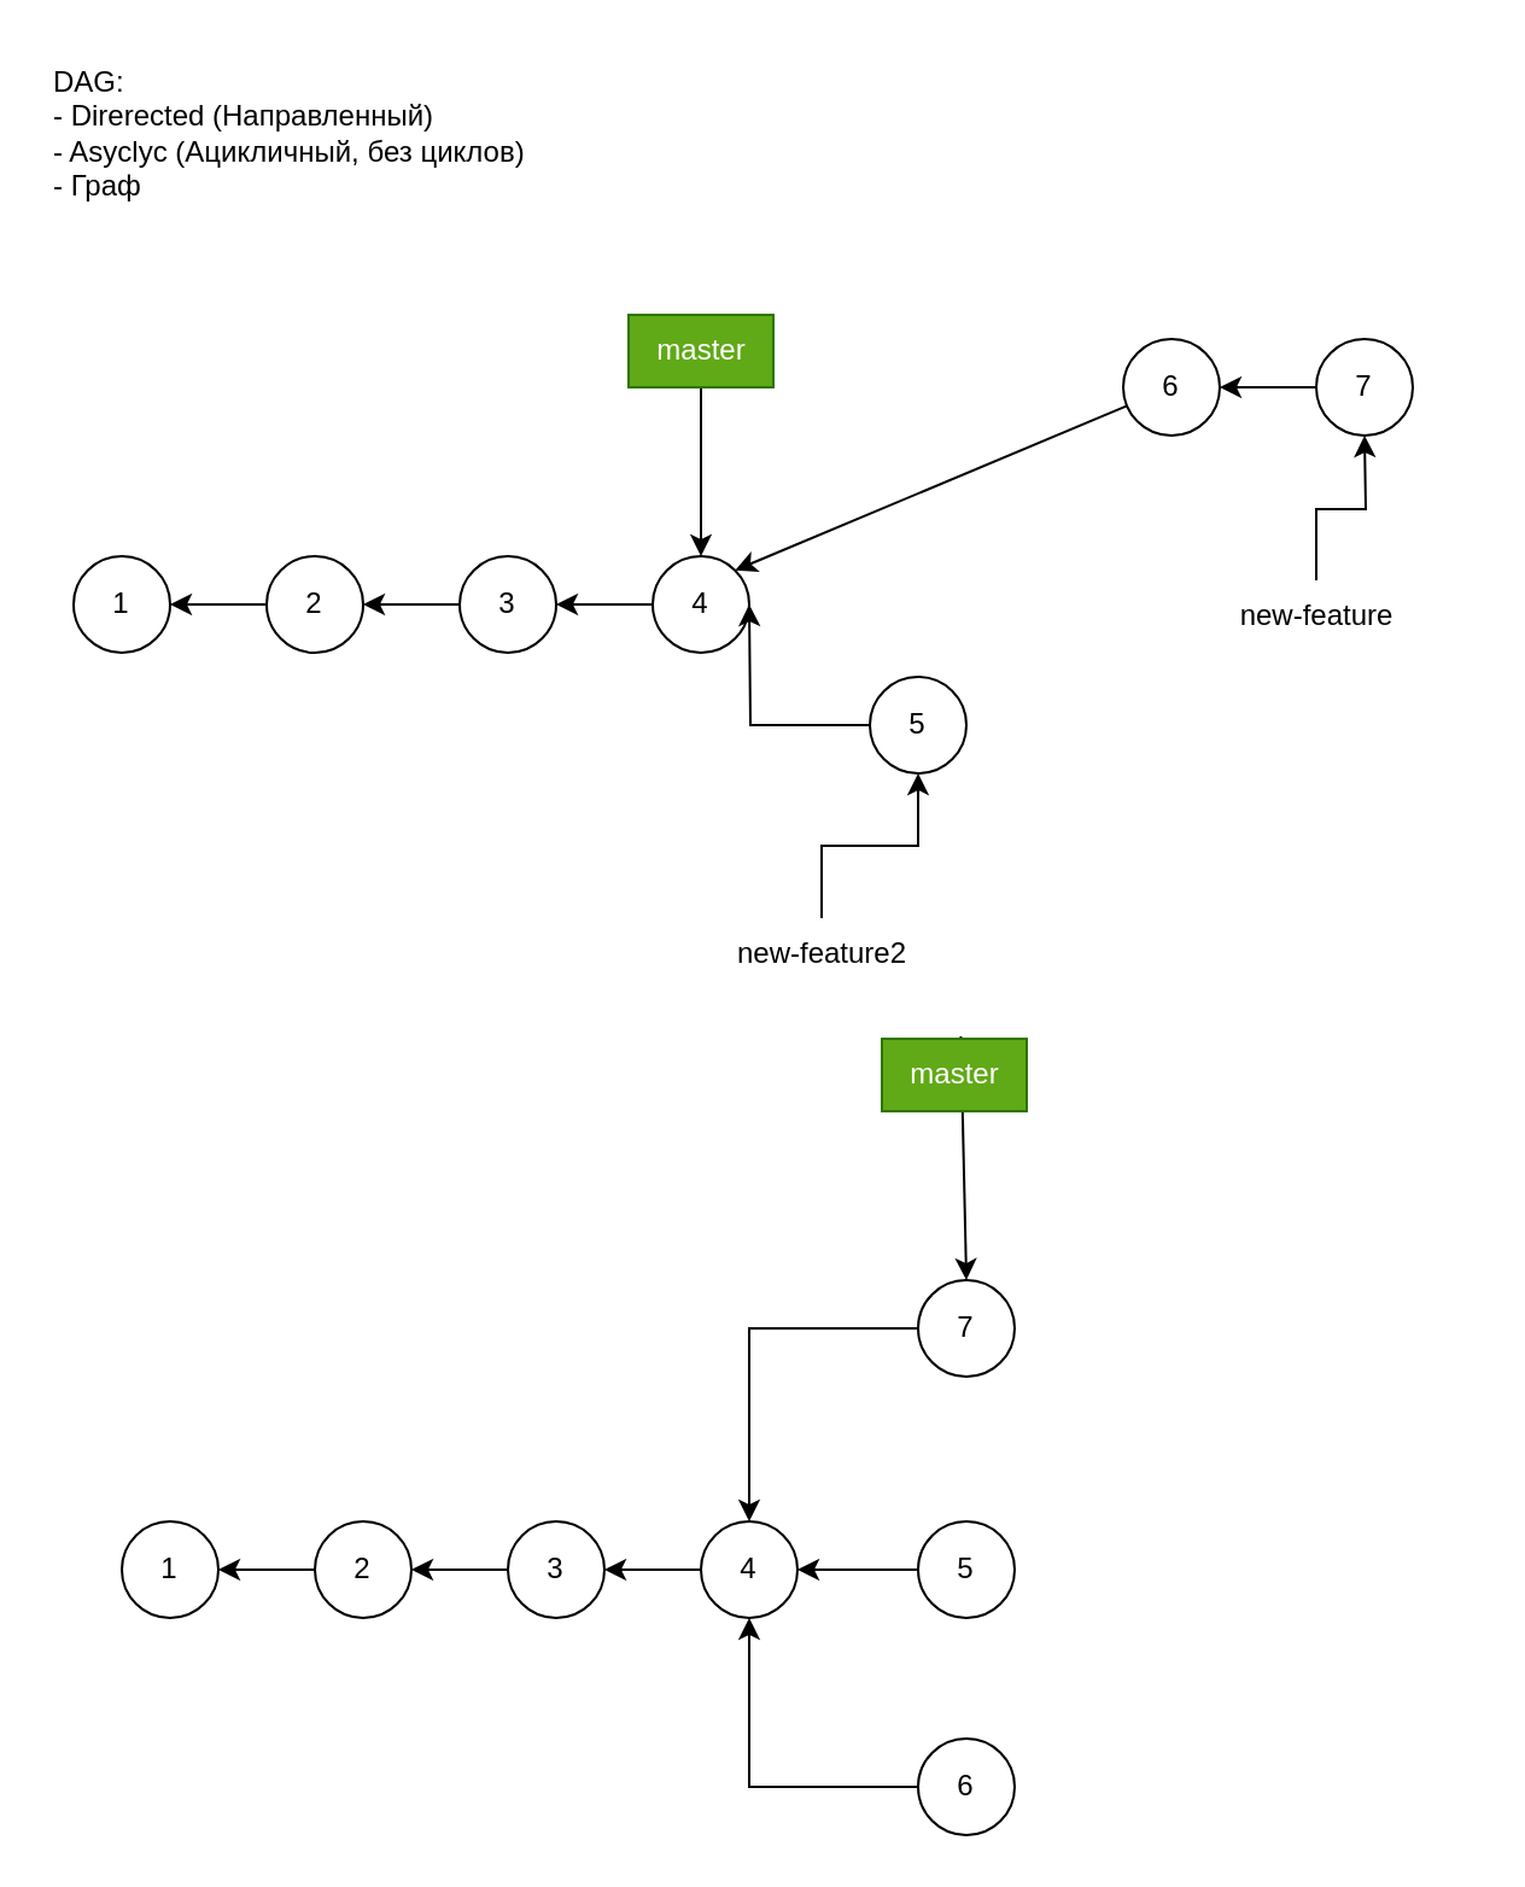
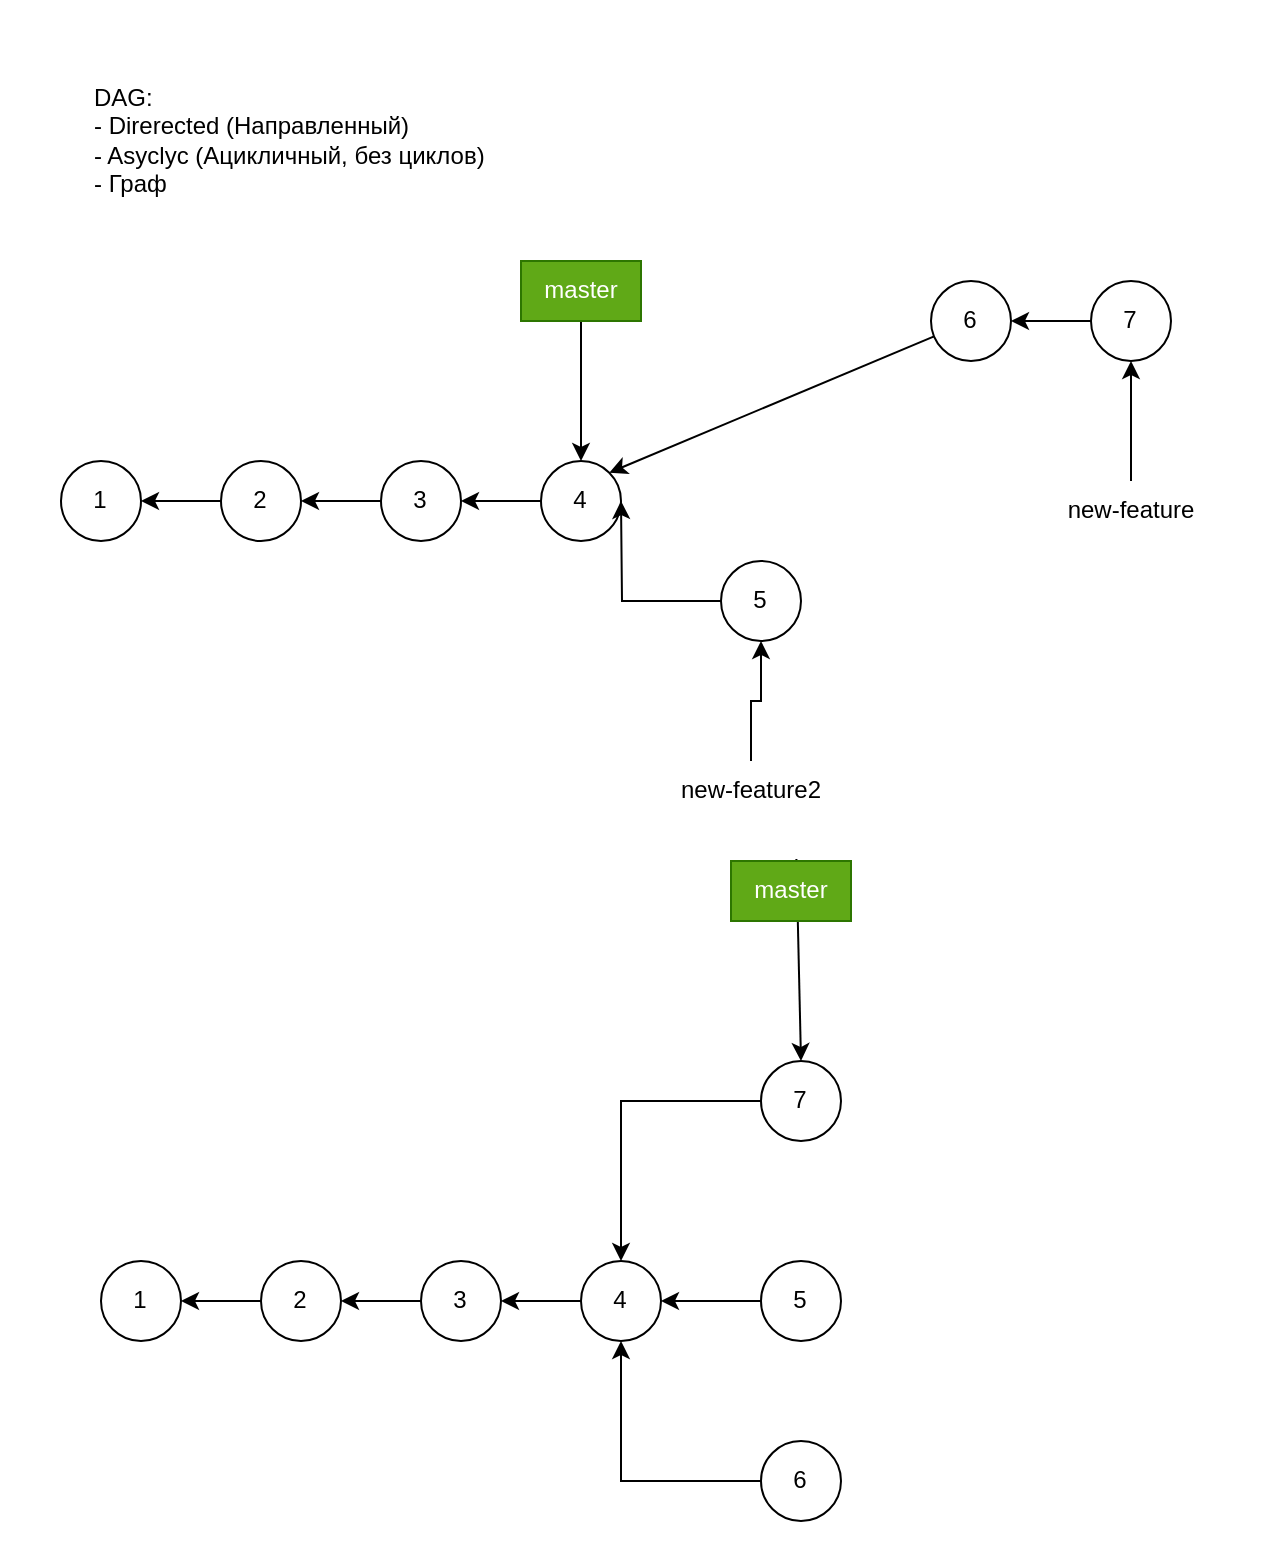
- <mxCell id="11" value="DAG:&lt;br&gt;- Direrected (Направленный)&lt;br&gt;- Asyclyc (Ацикличный, без циклов)&lt;br&gt;- Граф" style="text;html=1;align=left;verticalAlign=middle;resizable=0;points=[];autosize=1;strokeColor=none;fillColor=none;" parent="1" vertex="1"><mxGeometry x="20" y="20" width="220" height="70" as="geometry" /></mxCell>
+ <mxCell id="11" value="DAG:&lt;br&gt;- Direrected (Направленный)&lt;br&gt;- Asyclyc (Ацикличный, без циклов)&lt;br&gt;- Граф" style="text;html=1;align=left;verticalAlign=middle;resizable=0;points=[];autosize=1;strokeColor=none;fillColor=none;" parent="1" vertex="1"><mxGeometry x="45" y="35" width="220" height="70" as="geometry" /></mxCell>
- <mxCell id="17" value="new-feature" style="text;html=1;align=center;verticalAlign=middle;resizable=0;points=[];autosize=1;" parent="1" vertex="1"><mxGeometry x="500" y="240" width="90" height="30" as="geometry" /></mxCell>
+ <mxCell id="17" value="new-feature" style="text;html=1;align=center;verticalAlign=middle;resizable=0;points=[];autosize=1;" parent="1" vertex="1"><mxGeometry x="520" y="240" width="90" height="30" as="geometry" /></mxCell>
- <mxCell id="13" value="new-feature2" style="text;html=1;align=center;verticalAlign=middle;resizable=0;points=[];autosize=1;" parent="1" vertex="1"><mxGeometry x="295" y="380" width="90" height="30" as="geometry" /></mxCell>
+ <mxCell id="13" value="new-feature2" style="text;html=1;align=center;verticalAlign=middle;resizable=0;points=[];autosize=1;" parent="1" vertex="1"><mxGeometry x="330" y="380" width="90" height="30" as="geometry" /></mxCell>
